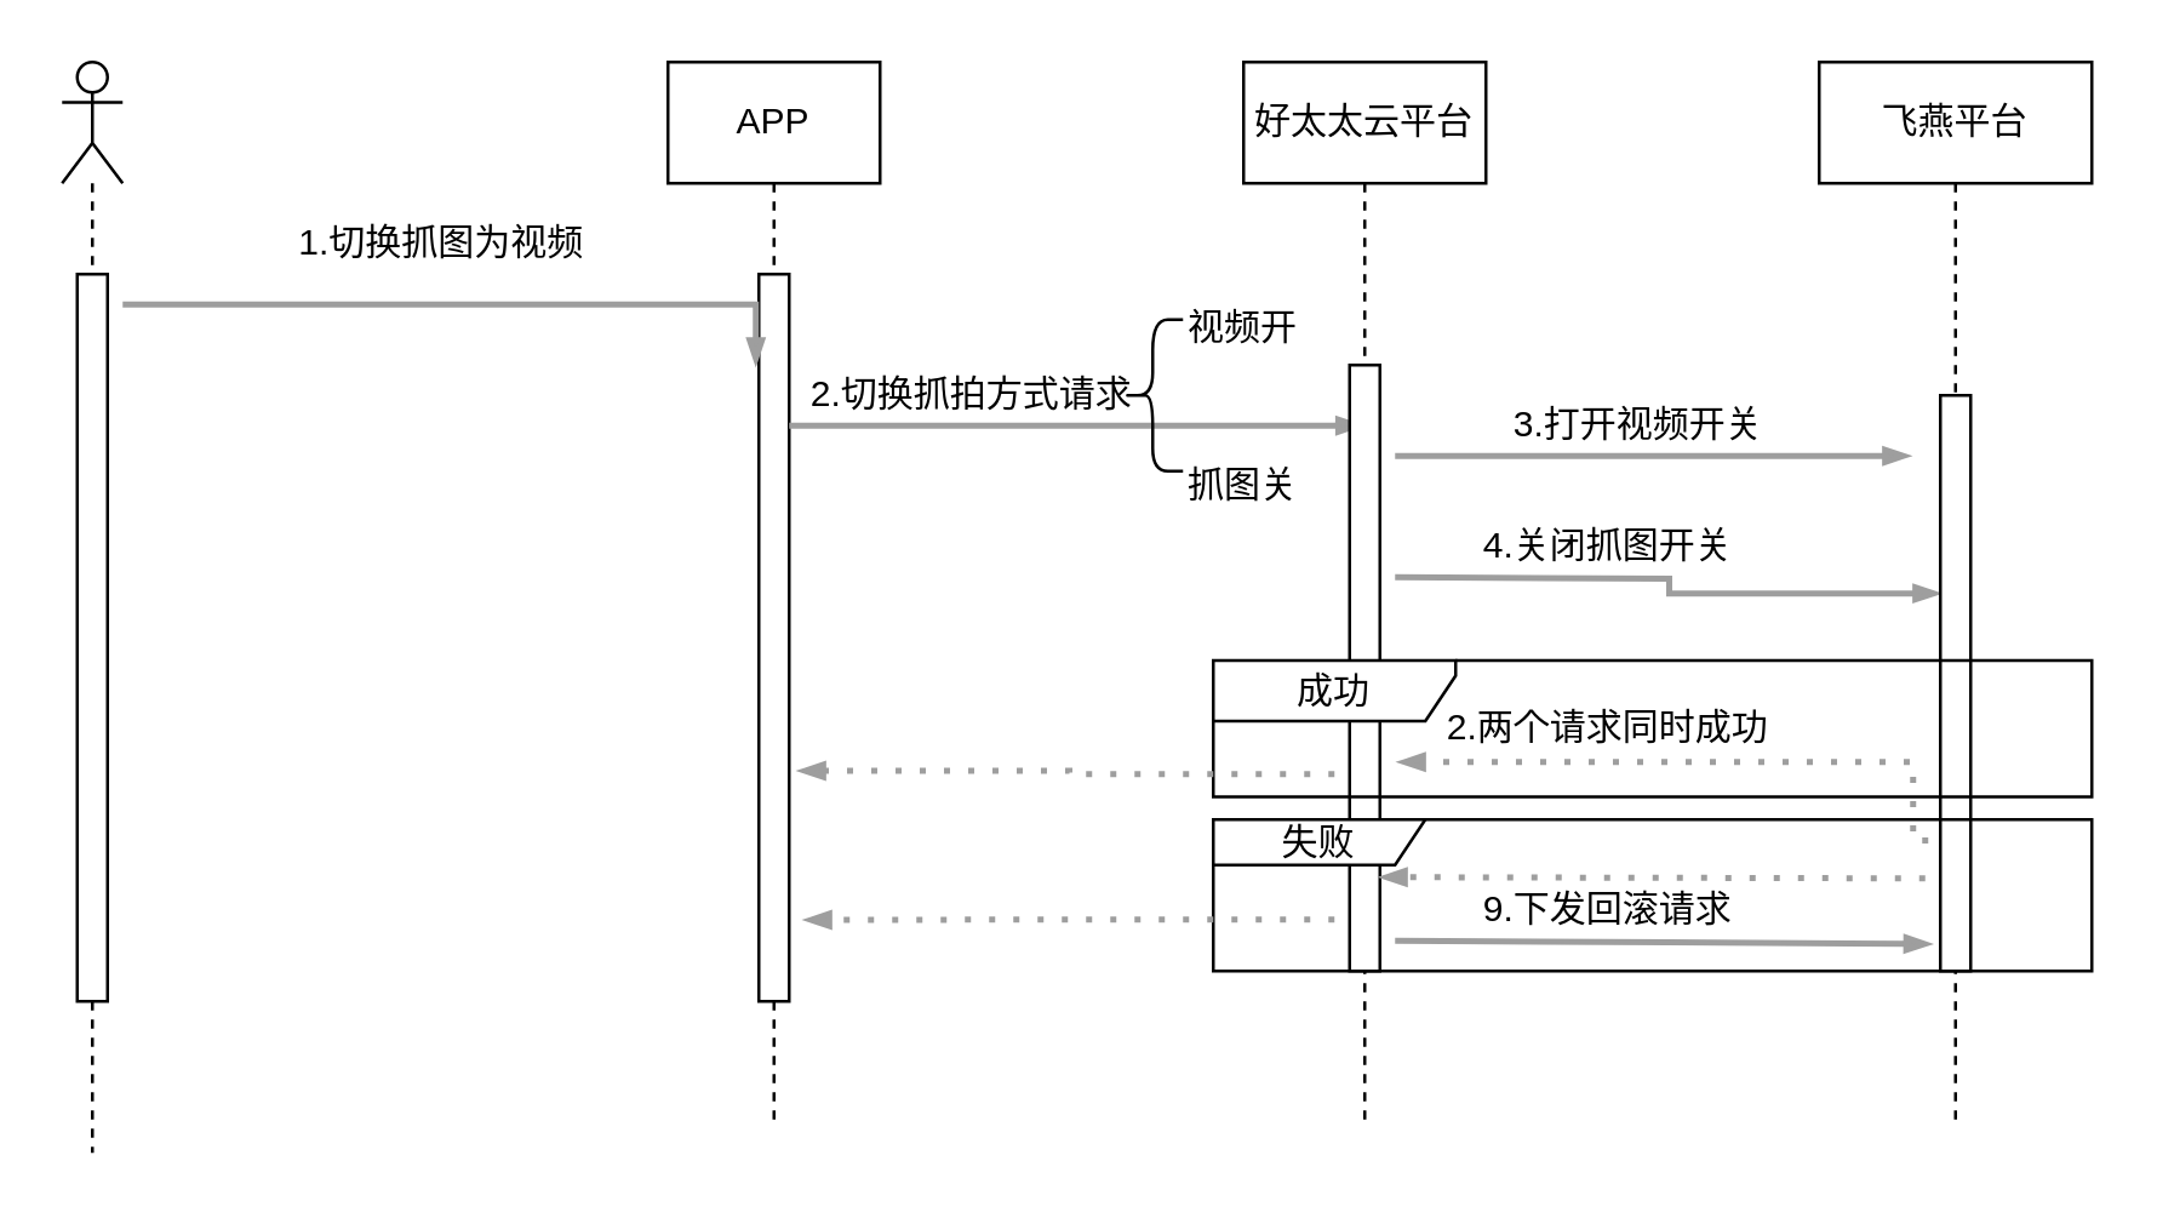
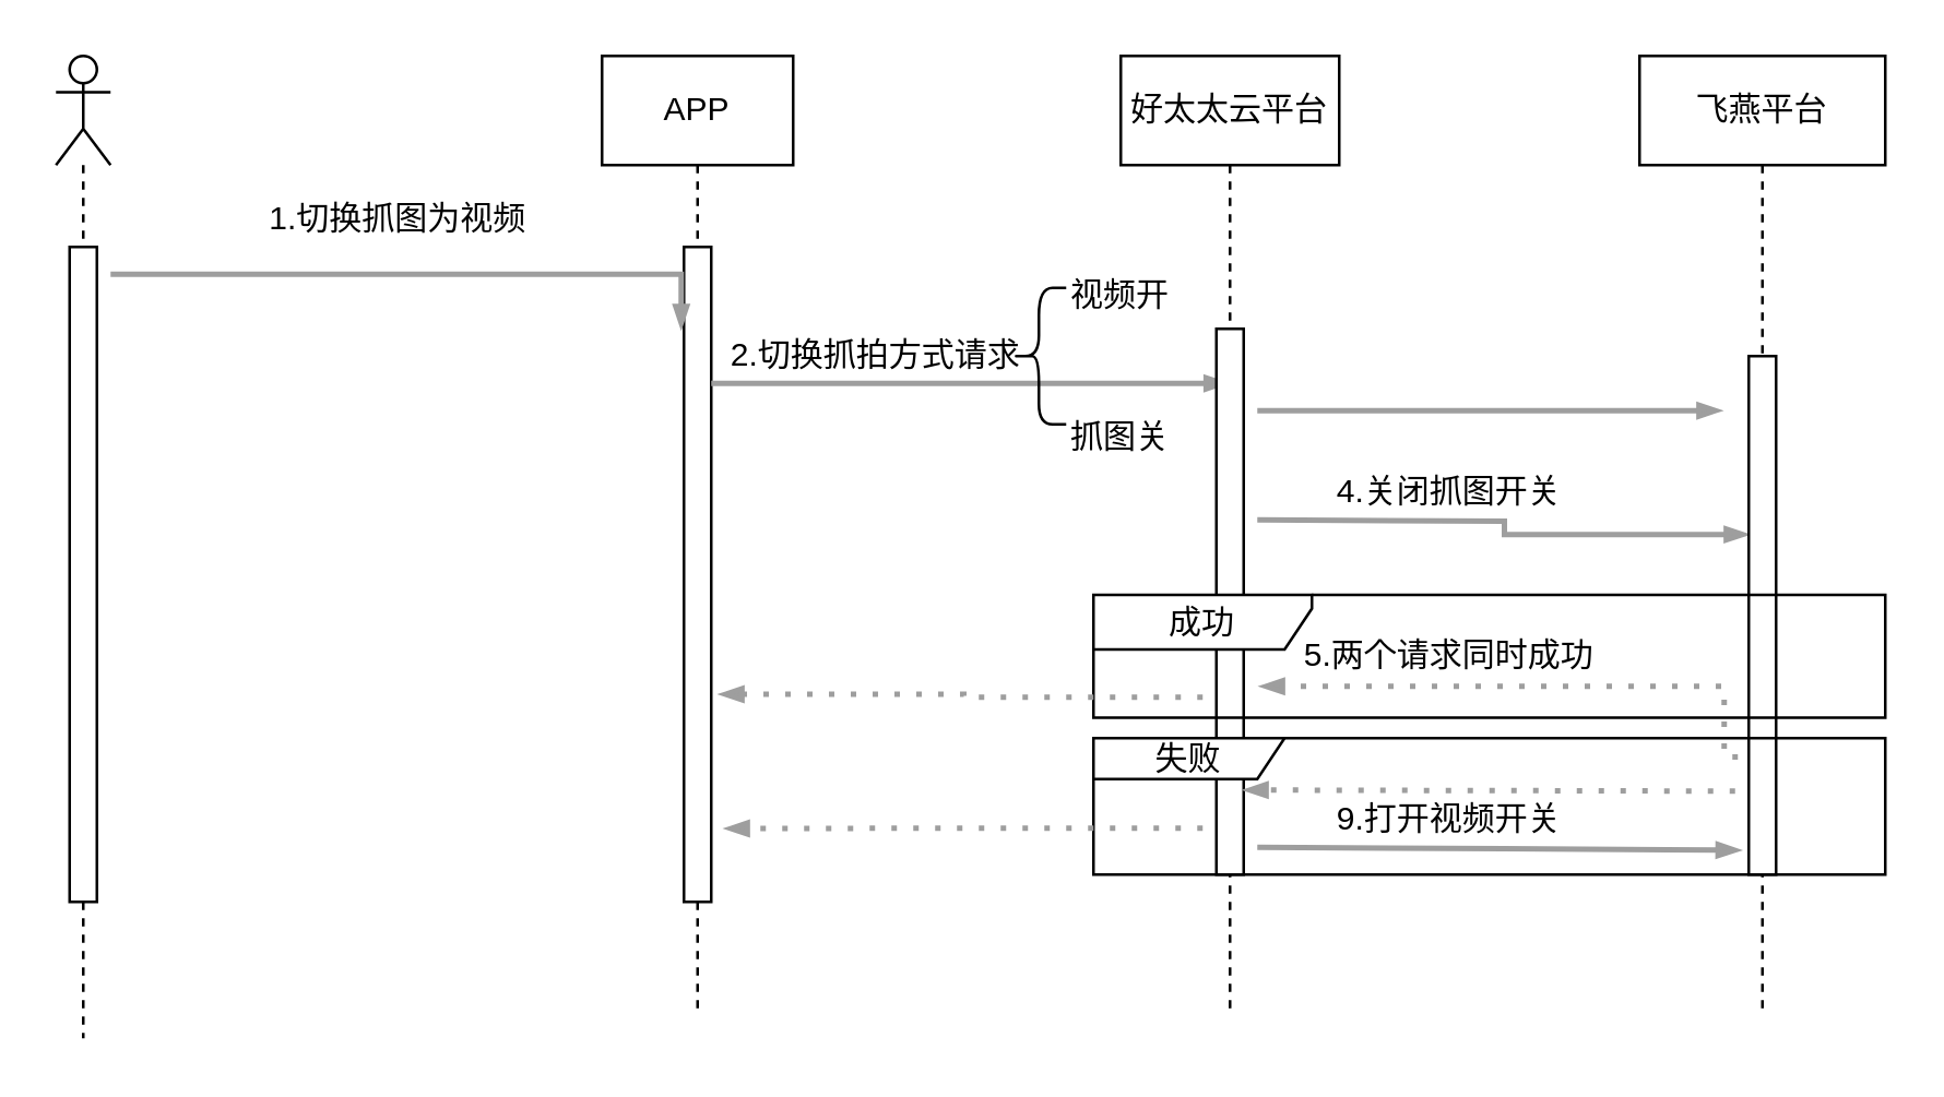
- <mxCell id="22" value="3.打开视频开关" style="text;html=1;align=center;verticalAlign=middle;resizable=0;points=[];autosize=1;strokeColor=none;fillColor=none;" vertex="1" parent="1"><mxGeometry x="490" y="130" width="100" height="20" as="geometry" /></mxCell>
- <mxCell id="25" value="2.两个请求同时成功" style="text;html=1;align=center;verticalAlign=middle;resizable=0;points=[];autosize=1;strokeColor=none;fillColor=none;" vertex="1" parent="1"><mxGeometry x="470" y="230" width="120" height="20" as="geometry" /></mxCell>
+ <mxCell id="25" value="5.两个请求同时成功" style="text;html=1;align=center;verticalAlign=middle;resizable=0;points=[];autosize=1;strokeColor=none;fillColor=none;" vertex="1" parent="1"><mxGeometry x="470" y="230" width="120" height="20" as="geometry" /></mxCell>
- <mxCell id="29" value="9.下发回滚请求" style="text;html=1;align=center;verticalAlign=middle;resizable=0;points=[];autosize=1;strokeColor=none;fillColor=none;" vertex="1" parent="1"><mxGeometry x="480" y="290" width="100" height="20" as="geometry" /></mxCell>
+ <mxCell id="29" value="9.打开视频开关" style="text;html=1;align=center;verticalAlign=middle;resizable=0;points=[];autosize=1;strokeColor=none;fillColor=none;" vertex="1" parent="1"><mxGeometry x="480" y="290" width="100" height="20" as="geometry" /></mxCell>
